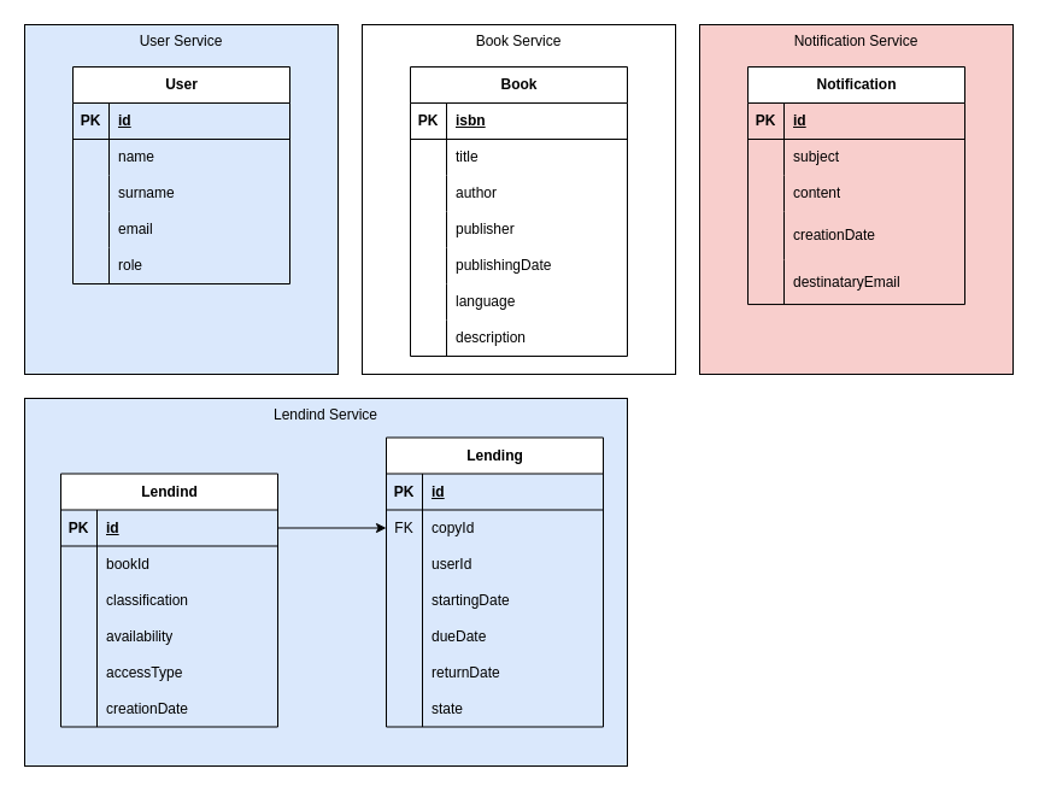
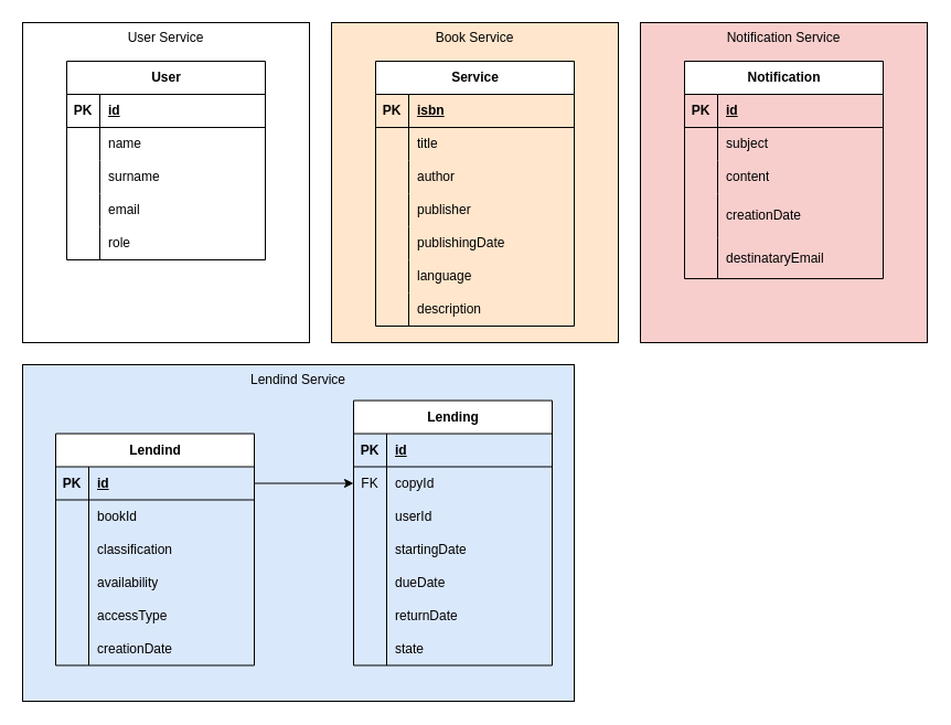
- <mxCell id="89" value="User Service" style="rounded=0;whiteSpace=wrap;html=1;verticalAlign=top;fillColor=#dae8fc;" vertex="1" parent="88"><mxGeometry width="260" height="290" as="geometry" /></mxCell>
+ <mxCell id="89" value="User Service" style="rounded=0;whiteSpace=wrap;html=1;verticalAlign=top;" vertex="1" parent="88"><mxGeometry width="260" height="290" as="geometry" /></mxCell>
- <mxCell id="65" value="Book Service" style="rounded=0;whiteSpace=wrap;html=1;verticalAlign=top;" vertex="1" parent="64"><mxGeometry width="260" height="290" as="geometry" /></mxCell>
+ <mxCell id="65" value="Book Service" style="rounded=0;whiteSpace=wrap;html=1;verticalAlign=top;fillColor=#ffe6cc;" vertex="1" parent="64"><mxGeometry width="260" height="290" as="geometry" /></mxCell>
- <mxCell id="66" value="Book" style="shape=table;startSize=30;container=1;collapsible=1;childLayout=tableLayout;fixedRows=1;rowLines=0;fontStyle=1;align=center;resizeLast=1;html=1;" vertex="1" parent="64"><mxGeometry x="40" y="35" width="180" height="240" as="geometry" /></mxCell>
+ <mxCell id="66" value="Service" style="shape=table;startSize=30;container=1;collapsible=1;childLayout=tableLayout;fixedRows=1;rowLines=0;fontStyle=1;align=center;resizeLast=1;html=1;" vertex="1" parent="64"><mxGeometry x="40" y="35" width="180" height="240" as="geometry" /></mxCell>
